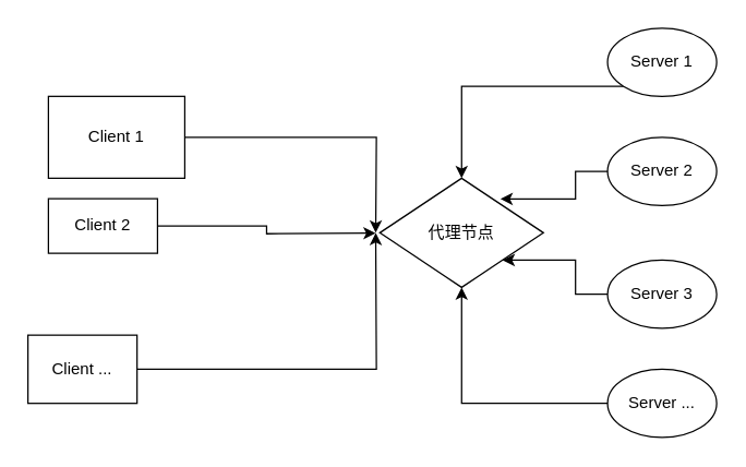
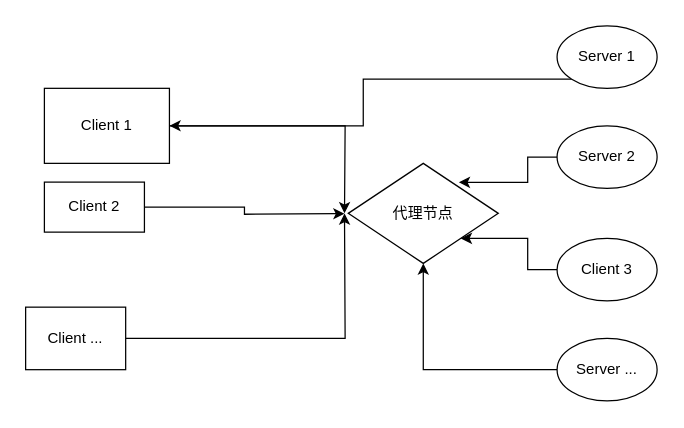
- <mxCell id="3" style="edgeStyle=orthogonalEdgeStyle;rounded=0;orthogonalLoop=1;jettySize=auto;html=1;exitX=0;exitY=1;exitDx=0;exitDy=0;" edge="1" parent="1" source="4" target="2"><mxGeometry relative="1" as="geometry" /></mxCell>
+ <mxCell id="3" style="edgeStyle=orthogonalEdgeStyle;rounded=0;orthogonalLoop=1;jettySize=auto;html=1;exitX=0;exitY=1;exitDx=0;exitDy=0;" edge="1" parent="1" source="4" target="12"><mxGeometry relative="1" as="geometry" /></mxCell>
- <mxCell id="8" value="Server 3" style="ellipse;whiteSpace=wrap;html=1;" vertex="1" parent="1"><mxGeometry x="445" y="190" width="80" height="50" as="geometry" /></mxCell>
+ <mxCell id="8" value="Client 3" style="ellipse;whiteSpace=wrap;html=1;" vertex="1" parent="1"><mxGeometry x="445" y="190" width="80" height="50" as="geometry" /></mxCell>
